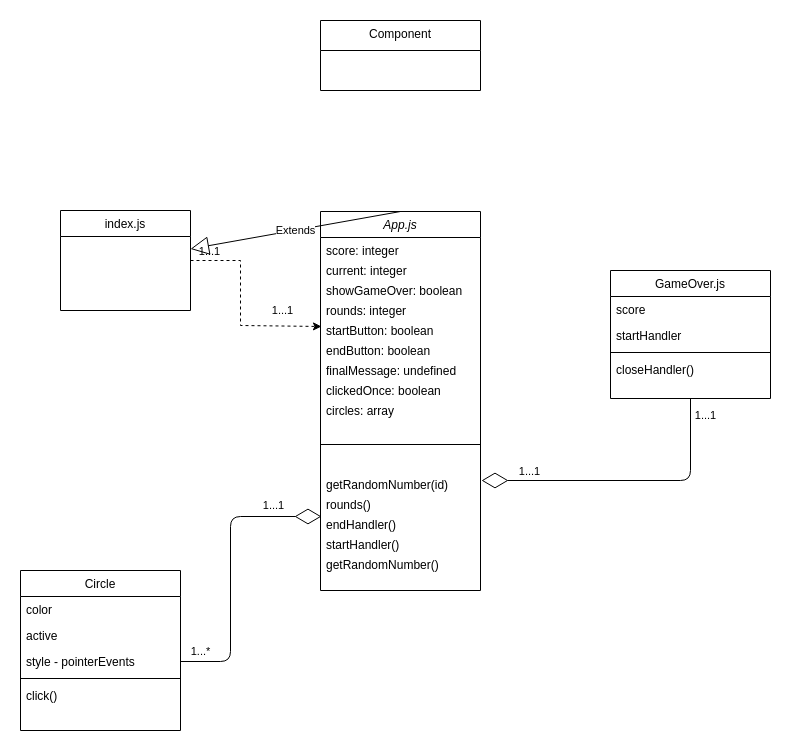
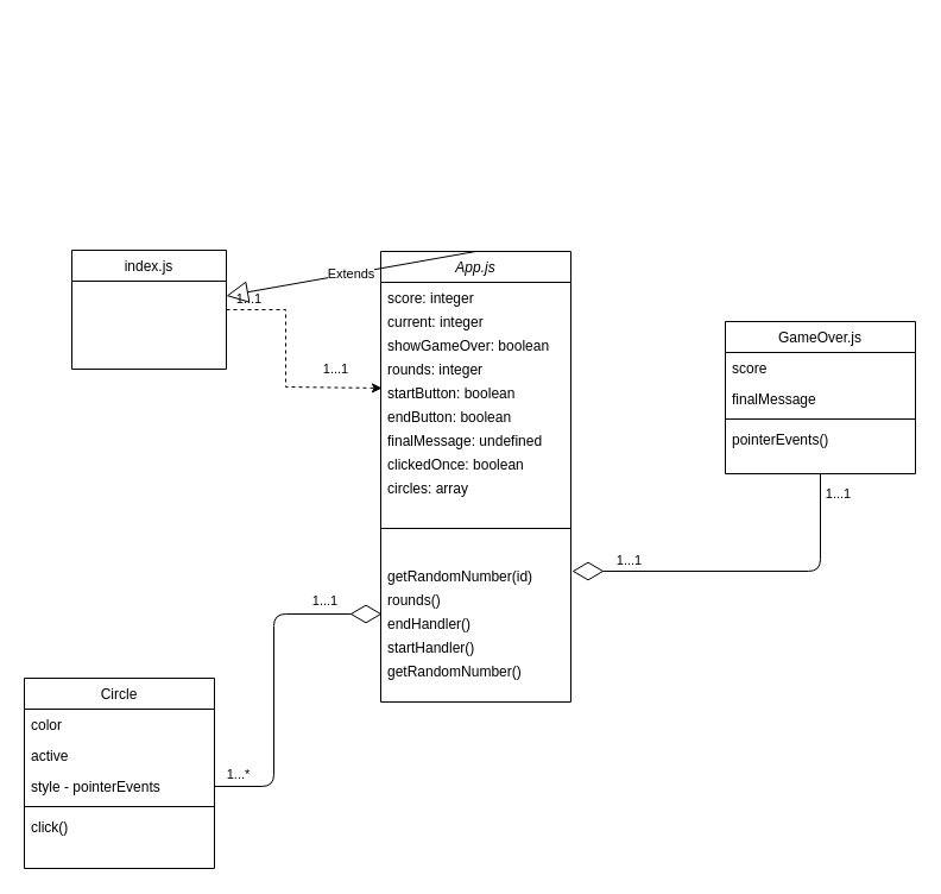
- <mxCell id="11" value="Component" style="swimlane;fontStyle=0;align=center;verticalAlign=top;childLayout=stackLayout;horizontal=1;startSize=30;horizontalStack=0;resizeParent=1;resizeLast=0;collapsible=1;marginBottom=0;rounded=0;shadow=0;strokeWidth=1;" parent="1" vertex="1"><mxGeometry x="320" y="20" width="160" height="70" as="geometry"><mxRectangle x="340" y="380" width="170" height="26" as="alternateBounds" /></mxGeometry></mxCell>
- <mxCell id="4" value="startHandler" style="text;align=left;verticalAlign=top;spacingLeft=4;spacingRight=4;overflow=hidden;rotatable=0;points=[[0,0.5],[1,0.5]];portConstraint=eastwest;rounded=0;shadow=0;html=0;" parent="2" vertex="1"><mxGeometry y="52" width="160" height="26" as="geometry" /></mxCell>
+ <mxCell id="4" value="finalMessage" style="text;align=left;verticalAlign=top;spacingLeft=4;spacingRight=4;overflow=hidden;rotatable=0;points=[[0,0.5],[1,0.5]];portConstraint=eastwest;rounded=0;shadow=0;html=0;" parent="2" vertex="1"><mxGeometry y="52" width="160" height="26" as="geometry" /></mxCell>
- <mxCell id="6" value="closeHandler()" style="text;align=left;verticalAlign=top;spacingLeft=4;spacingRight=4;overflow=hidden;rotatable=0;points=[[0,0.5],[1,0.5]];portConstraint=eastwest;" parent="2" vertex="1"><mxGeometry y="86" width="160" height="26" as="geometry" /></mxCell>
+ <mxCell id="6" value="pointerEvents()" style="text;align=left;verticalAlign=top;spacingLeft=4;spacingRight=4;overflow=hidden;rotatable=0;points=[[0,0.5],[1,0.5]];portConstraint=eastwest;" parent="2" vertex="1"><mxGeometry y="86" width="160" height="26" as="geometry" /></mxCell>
